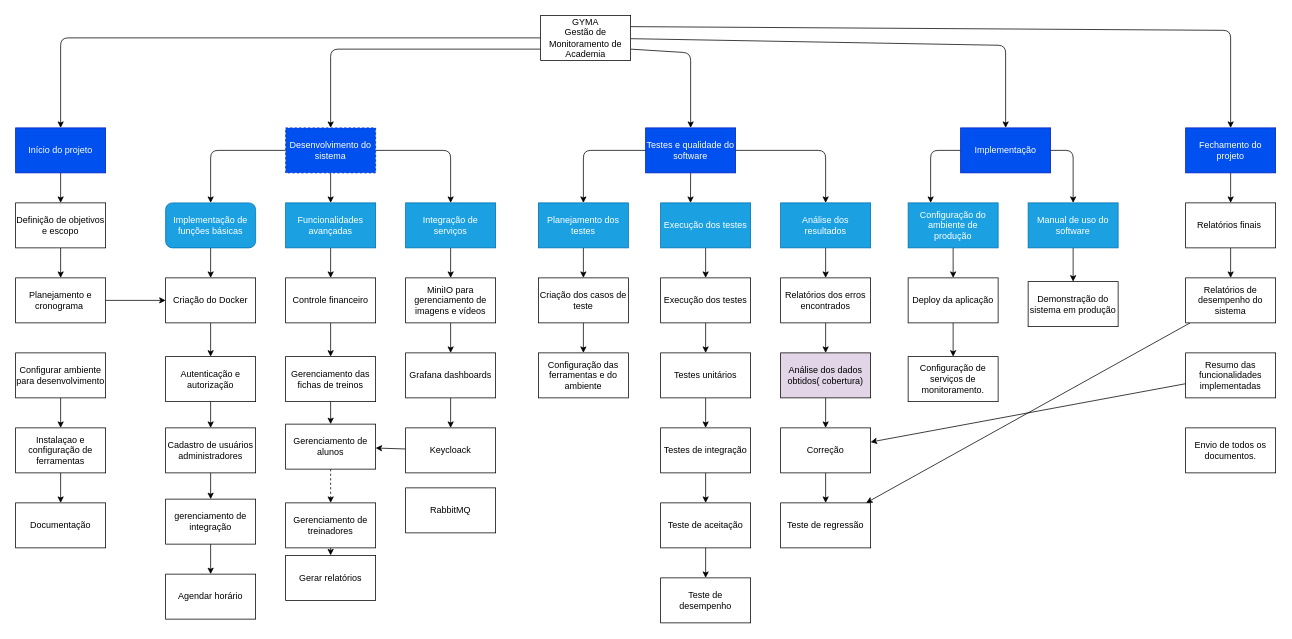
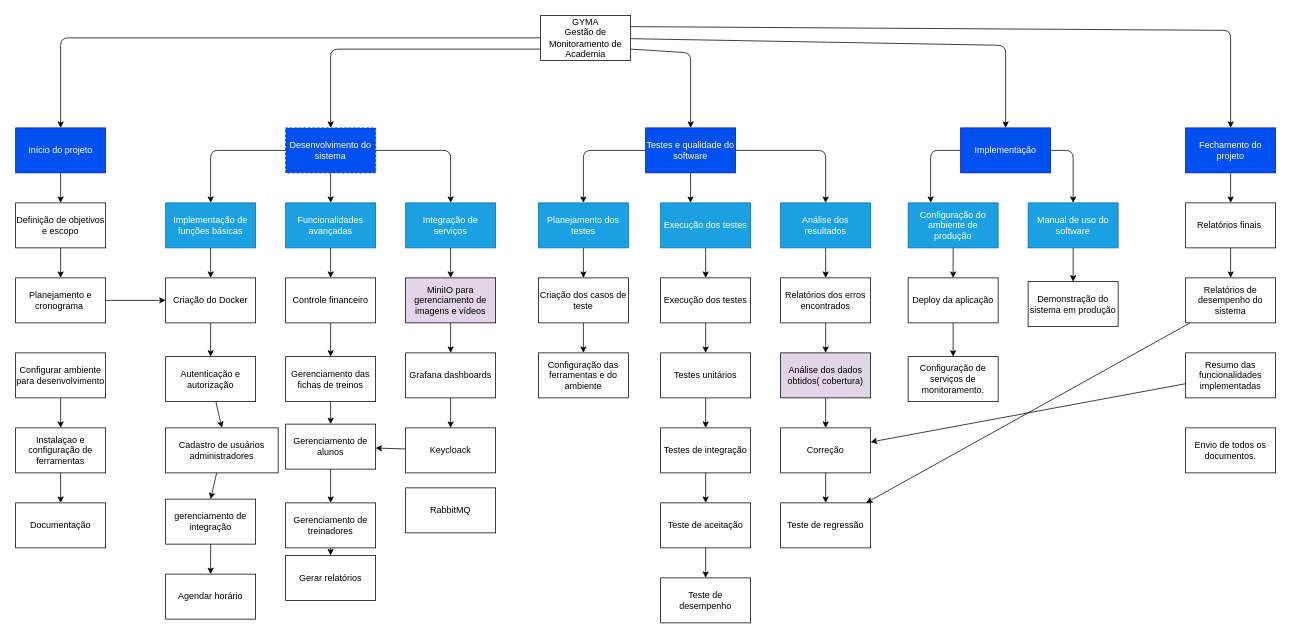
- <mxCell id="29" value="Implementação de funções básicas" style="whiteSpace=wrap;html=1;fillColor=#1ba1e2;strokeColor=#006EAF;fontColor=#ffffff;rounded=1;" parent="1" vertex="1"><mxGeometry x="220" y="270" width="120" height="60" as="geometry" /></mxCell>
+ <mxCell id="29" value="Implementação de funções básicas" style="rounded=0;whiteSpace=wrap;html=1;fillColor=#1ba1e2;strokeColor=#006EAF;fontColor=#ffffff;" parent="1" vertex="1"><mxGeometry x="220" y="270" width="120" height="60" as="geometry" /></mxCell>
- <mxCell id="47" value="MiniIO para gerenciamento de imagens e vídeos" style="rounded=0;whiteSpace=wrap;html=1;" parent="1" vertex="1"><mxGeometry x="540" y="370" width="120" height="60" as="geometry" /></mxCell>
+ <mxCell id="47" value="MiniIO para gerenciamento de imagens e vídeos" style="rounded=0;whiteSpace=wrap;html=1;fillColor=#e1d5e7;" parent="1" vertex="1"><mxGeometry x="540" y="370" width="120" height="60" as="geometry" /></mxCell>
- <mxCell id="27" value="Cadastro de usuários&lt;br&gt;administradores" style="rounded=0;whiteSpace=wrap;html=1;" parent="1" vertex="1"><mxGeometry x="220" y="570" width="120" height="60" as="geometry" /></mxCell>
+ <mxCell id="27" value="Cadastro de usuários&lt;br&gt;administradores" style="rounded=0;whiteSpace=wrap;html=1;" parent="1" vertex="1"><mxGeometry x="220" y="570" width="150" height="60" as="geometry" /></mxCell>
- <mxCell id="44" style="edgeStyle=none;html=1;dashed=1;" parent="1" source="45" target="23" edge="1"><mxGeometry relative="1" as="geometry" /></mxCell>
+ <mxCell id="44" style="edgeStyle=none;html=1;" parent="1" source="45" target="23" edge="1"><mxGeometry relative="1" as="geometry" /></mxCell>
